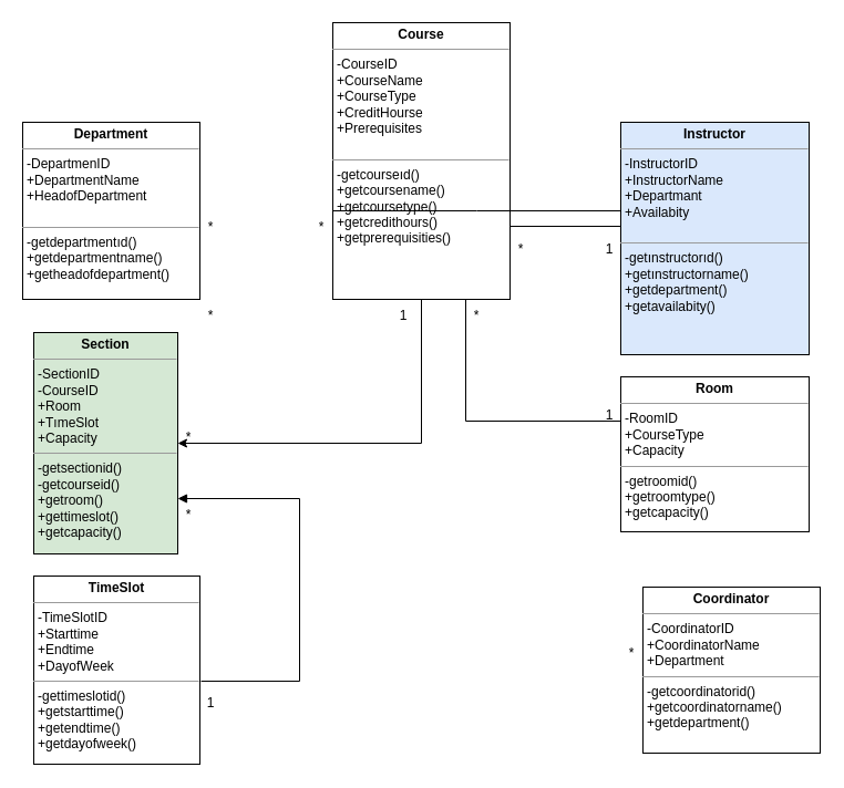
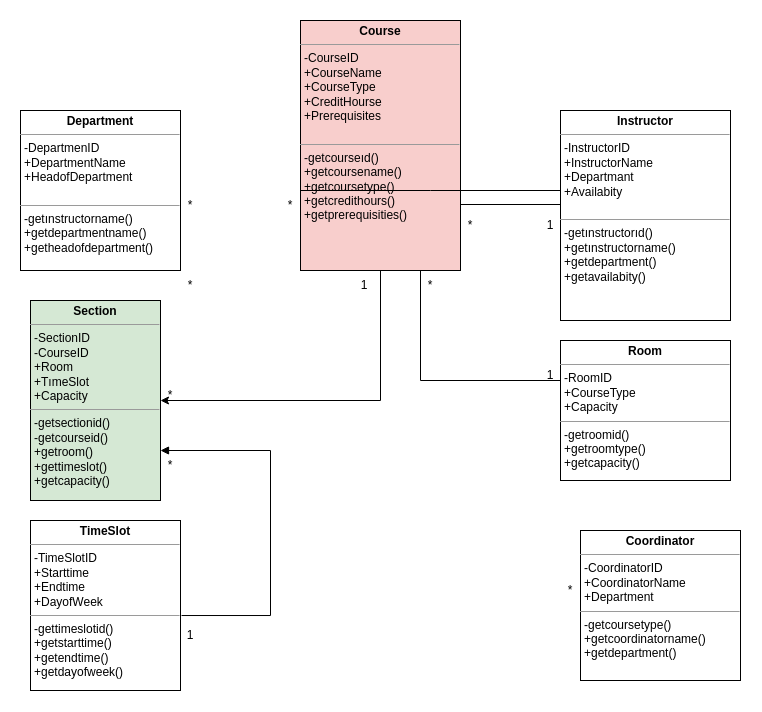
- <mxCell id="2" value="&lt;p style=&quot;margin:0px;margin-top:4px;text-align:center;&quot;&gt;&lt;b&gt;Course&lt;/b&gt;&lt;/p&gt;&lt;hr size=&quot;1&quot;&gt;&lt;p style=&quot;margin:0px;margin-left:4px;&quot;&gt;-CourseID&lt;/p&gt;&lt;p style=&quot;margin:0px;margin-left:4px;&quot;&gt;+CourseName&lt;/p&gt;&lt;p style=&quot;margin:0px;margin-left:4px;&quot;&gt;+CourseType&lt;/p&gt;&lt;p style=&quot;margin:0px;margin-left:4px;&quot;&gt;+CreditHourse&lt;/p&gt;&lt;p style=&quot;margin:0px;margin-left:4px;&quot;&gt;+Prerequisites&lt;/p&gt;&lt;p style=&quot;margin:0px;margin-left:4px;&quot;&gt;&lt;br&gt;&lt;/p&gt;&lt;hr size=&quot;1&quot;&gt;&lt;p style=&quot;margin:0px;margin-left:4px;&quot;&gt;-getcourseıd()&lt;/p&gt;&lt;p style=&quot;margin:0px;margin-left:4px;&quot;&gt;+getcoursename()&lt;/p&gt;&lt;p style=&quot;margin:0px;margin-left:4px;&quot;&gt;+getcoursetype()&lt;/p&gt;&lt;p style=&quot;margin:0px;margin-left:4px;&quot;&gt;+getcredithours()&lt;/p&gt;&lt;p style=&quot;margin:0px;margin-left:4px;&quot;&gt;+getprerequisities()&lt;/p&gt;" style="verticalAlign=top;align=left;overflow=fill;fontSize=12;fontFamily=Helvetica;html=1;whiteSpace=wrap;" parent="1" vertex="1"><mxGeometry x="300" y="20" width="160" height="250" as="geometry" /></mxCell>
+ <mxCell id="2" value="&lt;p style=&quot;margin:0px;margin-top:4px;text-align:center;&quot;&gt;&lt;b&gt;Course&lt;/b&gt;&lt;/p&gt;&lt;hr size=&quot;1&quot;&gt;&lt;p style=&quot;margin:0px;margin-left:4px;&quot;&gt;-CourseID&lt;/p&gt;&lt;p style=&quot;margin:0px;margin-left:4px;&quot;&gt;+CourseName&lt;/p&gt;&lt;p style=&quot;margin:0px;margin-left:4px;&quot;&gt;+CourseType&lt;/p&gt;&lt;p style=&quot;margin:0px;margin-left:4px;&quot;&gt;+CreditHourse&lt;/p&gt;&lt;p style=&quot;margin:0px;margin-left:4px;&quot;&gt;+Prerequisites&lt;/p&gt;&lt;p style=&quot;margin:0px;margin-left:4px;&quot;&gt;&lt;br&gt;&lt;/p&gt;&lt;hr size=&quot;1&quot;&gt;&lt;p style=&quot;margin:0px;margin-left:4px;&quot;&gt;-getcourseıd()&lt;/p&gt;&lt;p style=&quot;margin:0px;margin-left:4px;&quot;&gt;+getcoursename()&lt;/p&gt;&lt;p style=&quot;margin:0px;margin-left:4px;&quot;&gt;+getcoursetype()&lt;/p&gt;&lt;p style=&quot;margin:0px;margin-left:4px;&quot;&gt;+getcredithours()&lt;/p&gt;&lt;p style=&quot;margin:0px;margin-left:4px;&quot;&gt;+getprerequisities()&lt;/p&gt;" style="verticalAlign=top;align=left;overflow=fill;fontSize=12;fontFamily=Helvetica;html=1;whiteSpace=wrap;fillColor=#f8cecc;" parent="1" vertex="1"><mxGeometry x="300" y="20" width="160" height="250" as="geometry" /></mxCell>
- <mxCell id="3" value="&lt;p style=&quot;margin:0px;margin-top:4px;text-align:center;&quot;&gt;&lt;b&gt;Department&lt;/b&gt;&lt;/p&gt;&lt;hr size=&quot;1&quot;&gt;&lt;p style=&quot;margin:0px;margin-left:4px;&quot;&gt;-DepartmenID&lt;/p&gt;&lt;p style=&quot;margin:0px;margin-left:4px;&quot;&gt;+DepartmentName&lt;/p&gt;&lt;p style=&quot;margin:0px;margin-left:4px;&quot;&gt;+HeadofDepartment&lt;/p&gt;&lt;p style=&quot;margin:0px;margin-left:4px;&quot;&gt;&lt;br&gt;&lt;/p&gt;&lt;hr size=&quot;1&quot;&gt;&lt;p style=&quot;margin:0px;margin-left:4px;&quot;&gt;-getdepartmentıd()&lt;/p&gt;&lt;p style=&quot;margin:0px;margin-left:4px;&quot;&gt;+getdepartmentname()&lt;/p&gt;&lt;p style=&quot;margin:0px;margin-left:4px;&quot;&gt;+getheadofdepartment()&lt;/p&gt;" style="verticalAlign=top;align=left;overflow=fill;fontSize=12;fontFamily=Helvetica;html=1;whiteSpace=wrap;" parent="1" vertex="1"><mxGeometry x="20" y="110" width="160" height="160" as="geometry" /></mxCell>
+ <mxCell id="3" value="&lt;p style=&quot;margin:0px;margin-top:4px;text-align:center;&quot;&gt;&lt;b&gt;Department&lt;/b&gt;&lt;/p&gt;&lt;hr size=&quot;1&quot;&gt;&lt;p style=&quot;margin:0px;margin-left:4px;&quot;&gt;-DepartmenID&lt;/p&gt;&lt;p style=&quot;margin:0px;margin-left:4px;&quot;&gt;+DepartmentName&lt;/p&gt;&lt;p style=&quot;margin:0px;margin-left:4px;&quot;&gt;+HeadofDepartment&lt;/p&gt;&lt;p style=&quot;margin:0px;margin-left:4px;&quot;&gt;&lt;br&gt;&lt;/p&gt;&lt;hr size=&quot;1&quot;&gt;&lt;p style=&quot;margin:0px;margin-left:4px;&quot;&gt;-getınstructorname()&lt;/p&gt;&lt;p style=&quot;margin:0px;margin-left:4px;&quot;&gt;+getdepartmentname()&lt;/p&gt;&lt;p style=&quot;margin:0px;margin-left:4px;&quot;&gt;+getheadofdepartment()&lt;/p&gt;" style="verticalAlign=top;align=left;overflow=fill;fontSize=12;fontFamily=Helvetica;html=1;whiteSpace=wrap;" parent="1" vertex="1"><mxGeometry x="20" y="110" width="160" height="160" as="geometry" /></mxCell>
- <mxCell id="4" value="&lt;p style=&quot;margin:0px;margin-top:4px;text-align:center;&quot;&gt;&lt;b&gt;Instructor&lt;/b&gt;&lt;/p&gt;&lt;hr size=&quot;1&quot;&gt;&lt;p style=&quot;margin:0px;margin-left:4px;&quot;&gt;-InstructorID&lt;/p&gt;&lt;p style=&quot;margin:0px;margin-left:4px;&quot;&gt;+InstructorName&lt;/p&gt;&lt;p style=&quot;margin:0px;margin-left:4px;&quot;&gt;+Departmant&lt;/p&gt;&lt;p style=&quot;margin:0px;margin-left:4px;&quot;&gt;+Availabity&lt;/p&gt;&lt;p style=&quot;margin:0px;margin-left:4px;&quot;&gt;&lt;br&gt;&lt;/p&gt;&lt;hr size=&quot;1&quot;&gt;&lt;p style=&quot;margin:0px;margin-left:4px;&quot;&gt;-getınstructorıd()&lt;/p&gt;&lt;p style=&quot;margin:0px;margin-left:4px;&quot;&gt;+getınstructorname()&lt;/p&gt;&lt;p style=&quot;margin:0px;margin-left:4px;&quot;&gt;+getdepartment()&lt;/p&gt;&lt;p style=&quot;margin:0px;margin-left:4px;&quot;&gt;+getavailabity()&lt;/p&gt;" style="verticalAlign=top;align=left;overflow=fill;fontSize=12;fontFamily=Helvetica;html=1;whiteSpace=wrap;fillColor=#dae8fc;" parent="1" vertex="1"><mxGeometry x="560" y="110" width="170" height="210" as="geometry" /></mxCell>
+ <mxCell id="4" value="&lt;p style=&quot;margin:0px;margin-top:4px;text-align:center;&quot;&gt;&lt;b&gt;Instructor&lt;/b&gt;&lt;/p&gt;&lt;hr size=&quot;1&quot;&gt;&lt;p style=&quot;margin:0px;margin-left:4px;&quot;&gt;-InstructorID&lt;/p&gt;&lt;p style=&quot;margin:0px;margin-left:4px;&quot;&gt;+InstructorName&lt;/p&gt;&lt;p style=&quot;margin:0px;margin-left:4px;&quot;&gt;+Departmant&lt;/p&gt;&lt;p style=&quot;margin:0px;margin-left:4px;&quot;&gt;+Availabity&lt;/p&gt;&lt;p style=&quot;margin:0px;margin-left:4px;&quot;&gt;&lt;br&gt;&lt;/p&gt;&lt;hr size=&quot;1&quot;&gt;&lt;p style=&quot;margin:0px;margin-left:4px;&quot;&gt;-getınstructorıd()&lt;/p&gt;&lt;p style=&quot;margin:0px;margin-left:4px;&quot;&gt;+getınstructorname()&lt;/p&gt;&lt;p style=&quot;margin:0px;margin-left:4px;&quot;&gt;+getdepartment()&lt;/p&gt;&lt;p style=&quot;margin:0px;margin-left:4px;&quot;&gt;+getavailabity()&lt;/p&gt;" style="verticalAlign=top;align=left;overflow=fill;fontSize=12;fontFamily=Helvetica;html=1;whiteSpace=wrap;" parent="1" vertex="1"><mxGeometry x="560" y="110" width="170" height="210" as="geometry" /></mxCell>
- <mxCell id="8" value="&lt;p style=&quot;margin:0px;margin-top:4px;text-align:center;&quot;&gt;&lt;b&gt;Coordinator&lt;/b&gt;&lt;/p&gt;&lt;hr size=&quot;1&quot;&gt;&lt;p style=&quot;margin:0px;margin-left:4px;&quot;&gt;-CoordinatorID&lt;/p&gt;&lt;p style=&quot;margin:0px;margin-left:4px;&quot;&gt;+CoordinatorName&lt;/p&gt;&lt;p style=&quot;margin:0px;margin-left:4px;&quot;&gt;+Department&lt;/p&gt;&lt;hr size=&quot;1&quot;&gt;&lt;p style=&quot;margin:0px;margin-left:4px;&quot;&gt;-getcoordinatorid()&lt;/p&gt;&lt;p style=&quot;margin:0px;margin-left:4px;&quot;&gt;+getcoordinatorname()&lt;/p&gt;&lt;p style=&quot;margin:0px;margin-left:4px;&quot;&gt;+getdepartment()&lt;/p&gt;&lt;p style=&quot;margin:0px;margin-left:4px;&quot;&gt;&lt;br&gt;&lt;/p&gt;" style="verticalAlign=top;align=left;overflow=fill;fontSize=12;fontFamily=Helvetica;html=1;whiteSpace=wrap;" parent="1" vertex="1"><mxGeometry x="580" y="530" width="160" height="150" as="geometry" /></mxCell>
+ <mxCell id="8" value="&lt;p style=&quot;margin:0px;margin-top:4px;text-align:center;&quot;&gt;&lt;b&gt;Coordinator&lt;/b&gt;&lt;/p&gt;&lt;hr size=&quot;1&quot;&gt;&lt;p style=&quot;margin:0px;margin-left:4px;&quot;&gt;-CoordinatorID&lt;/p&gt;&lt;p style=&quot;margin:0px;margin-left:4px;&quot;&gt;+CoordinatorName&lt;/p&gt;&lt;p style=&quot;margin:0px;margin-left:4px;&quot;&gt;+Department&lt;/p&gt;&lt;hr size=&quot;1&quot;&gt;&lt;p style=&quot;margin:0px;margin-left:4px;&quot;&gt;-getcoursetype()&lt;/p&gt;&lt;p style=&quot;margin:0px;margin-left:4px;&quot;&gt;+getcoordinatorname()&lt;/p&gt;&lt;p style=&quot;margin:0px;margin-left:4px;&quot;&gt;+getdepartment()&lt;/p&gt;&lt;p style=&quot;margin:0px;margin-left:4px;&quot;&gt;&lt;br&gt;&lt;/p&gt;" style="verticalAlign=top;align=left;overflow=fill;fontSize=12;fontFamily=Helvetica;html=1;whiteSpace=wrap;" parent="1" vertex="1"><mxGeometry x="580" y="530" width="160" height="150" as="geometry" /></mxCell>
